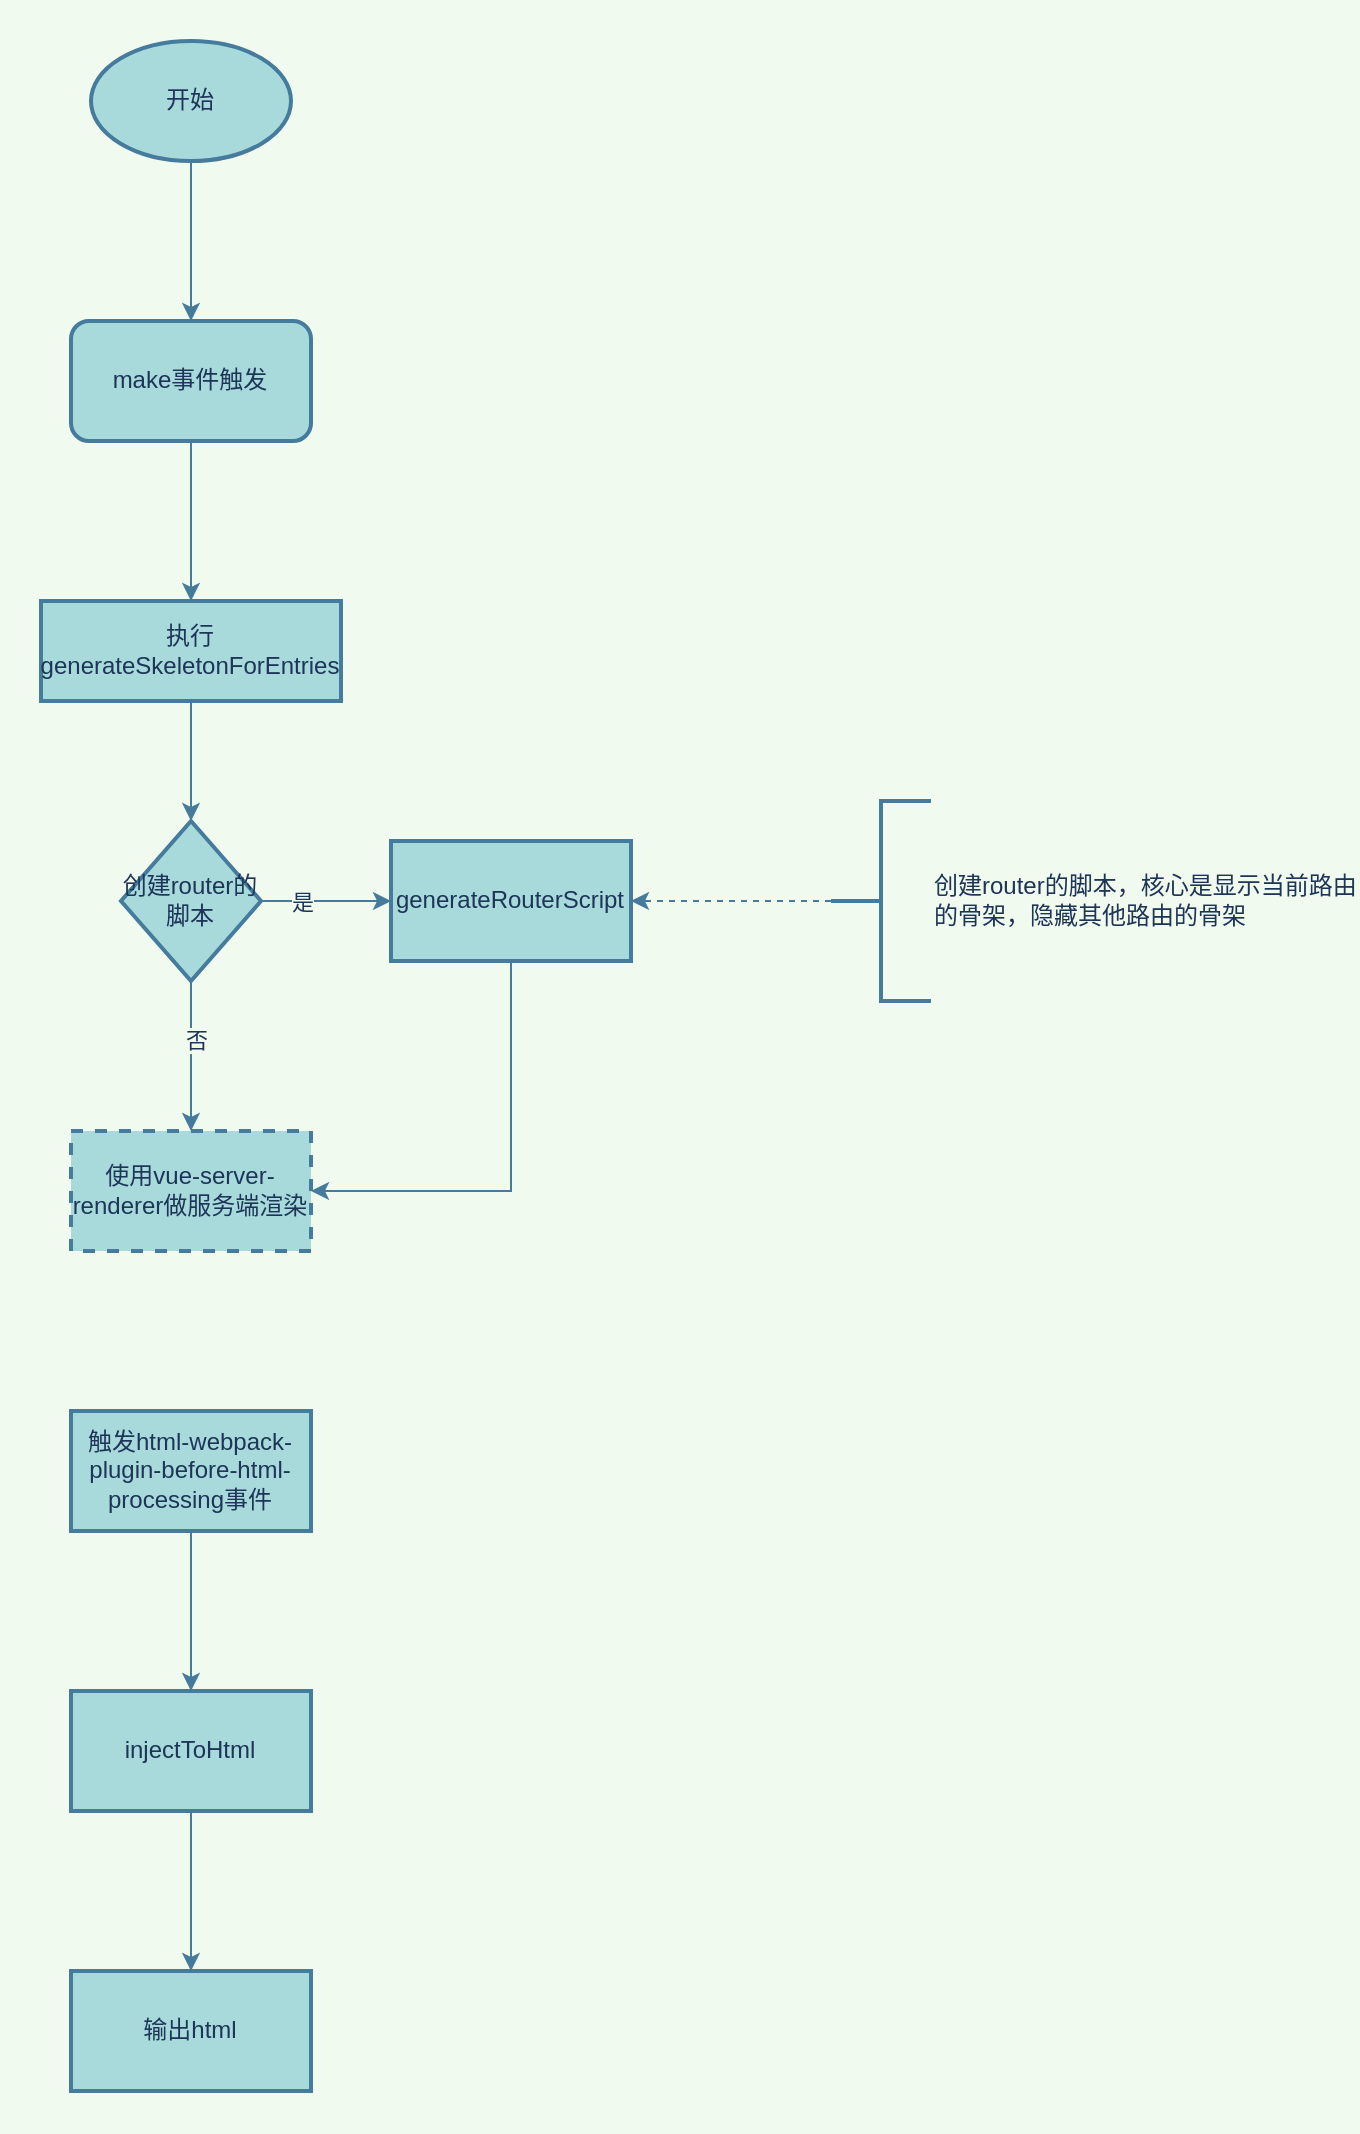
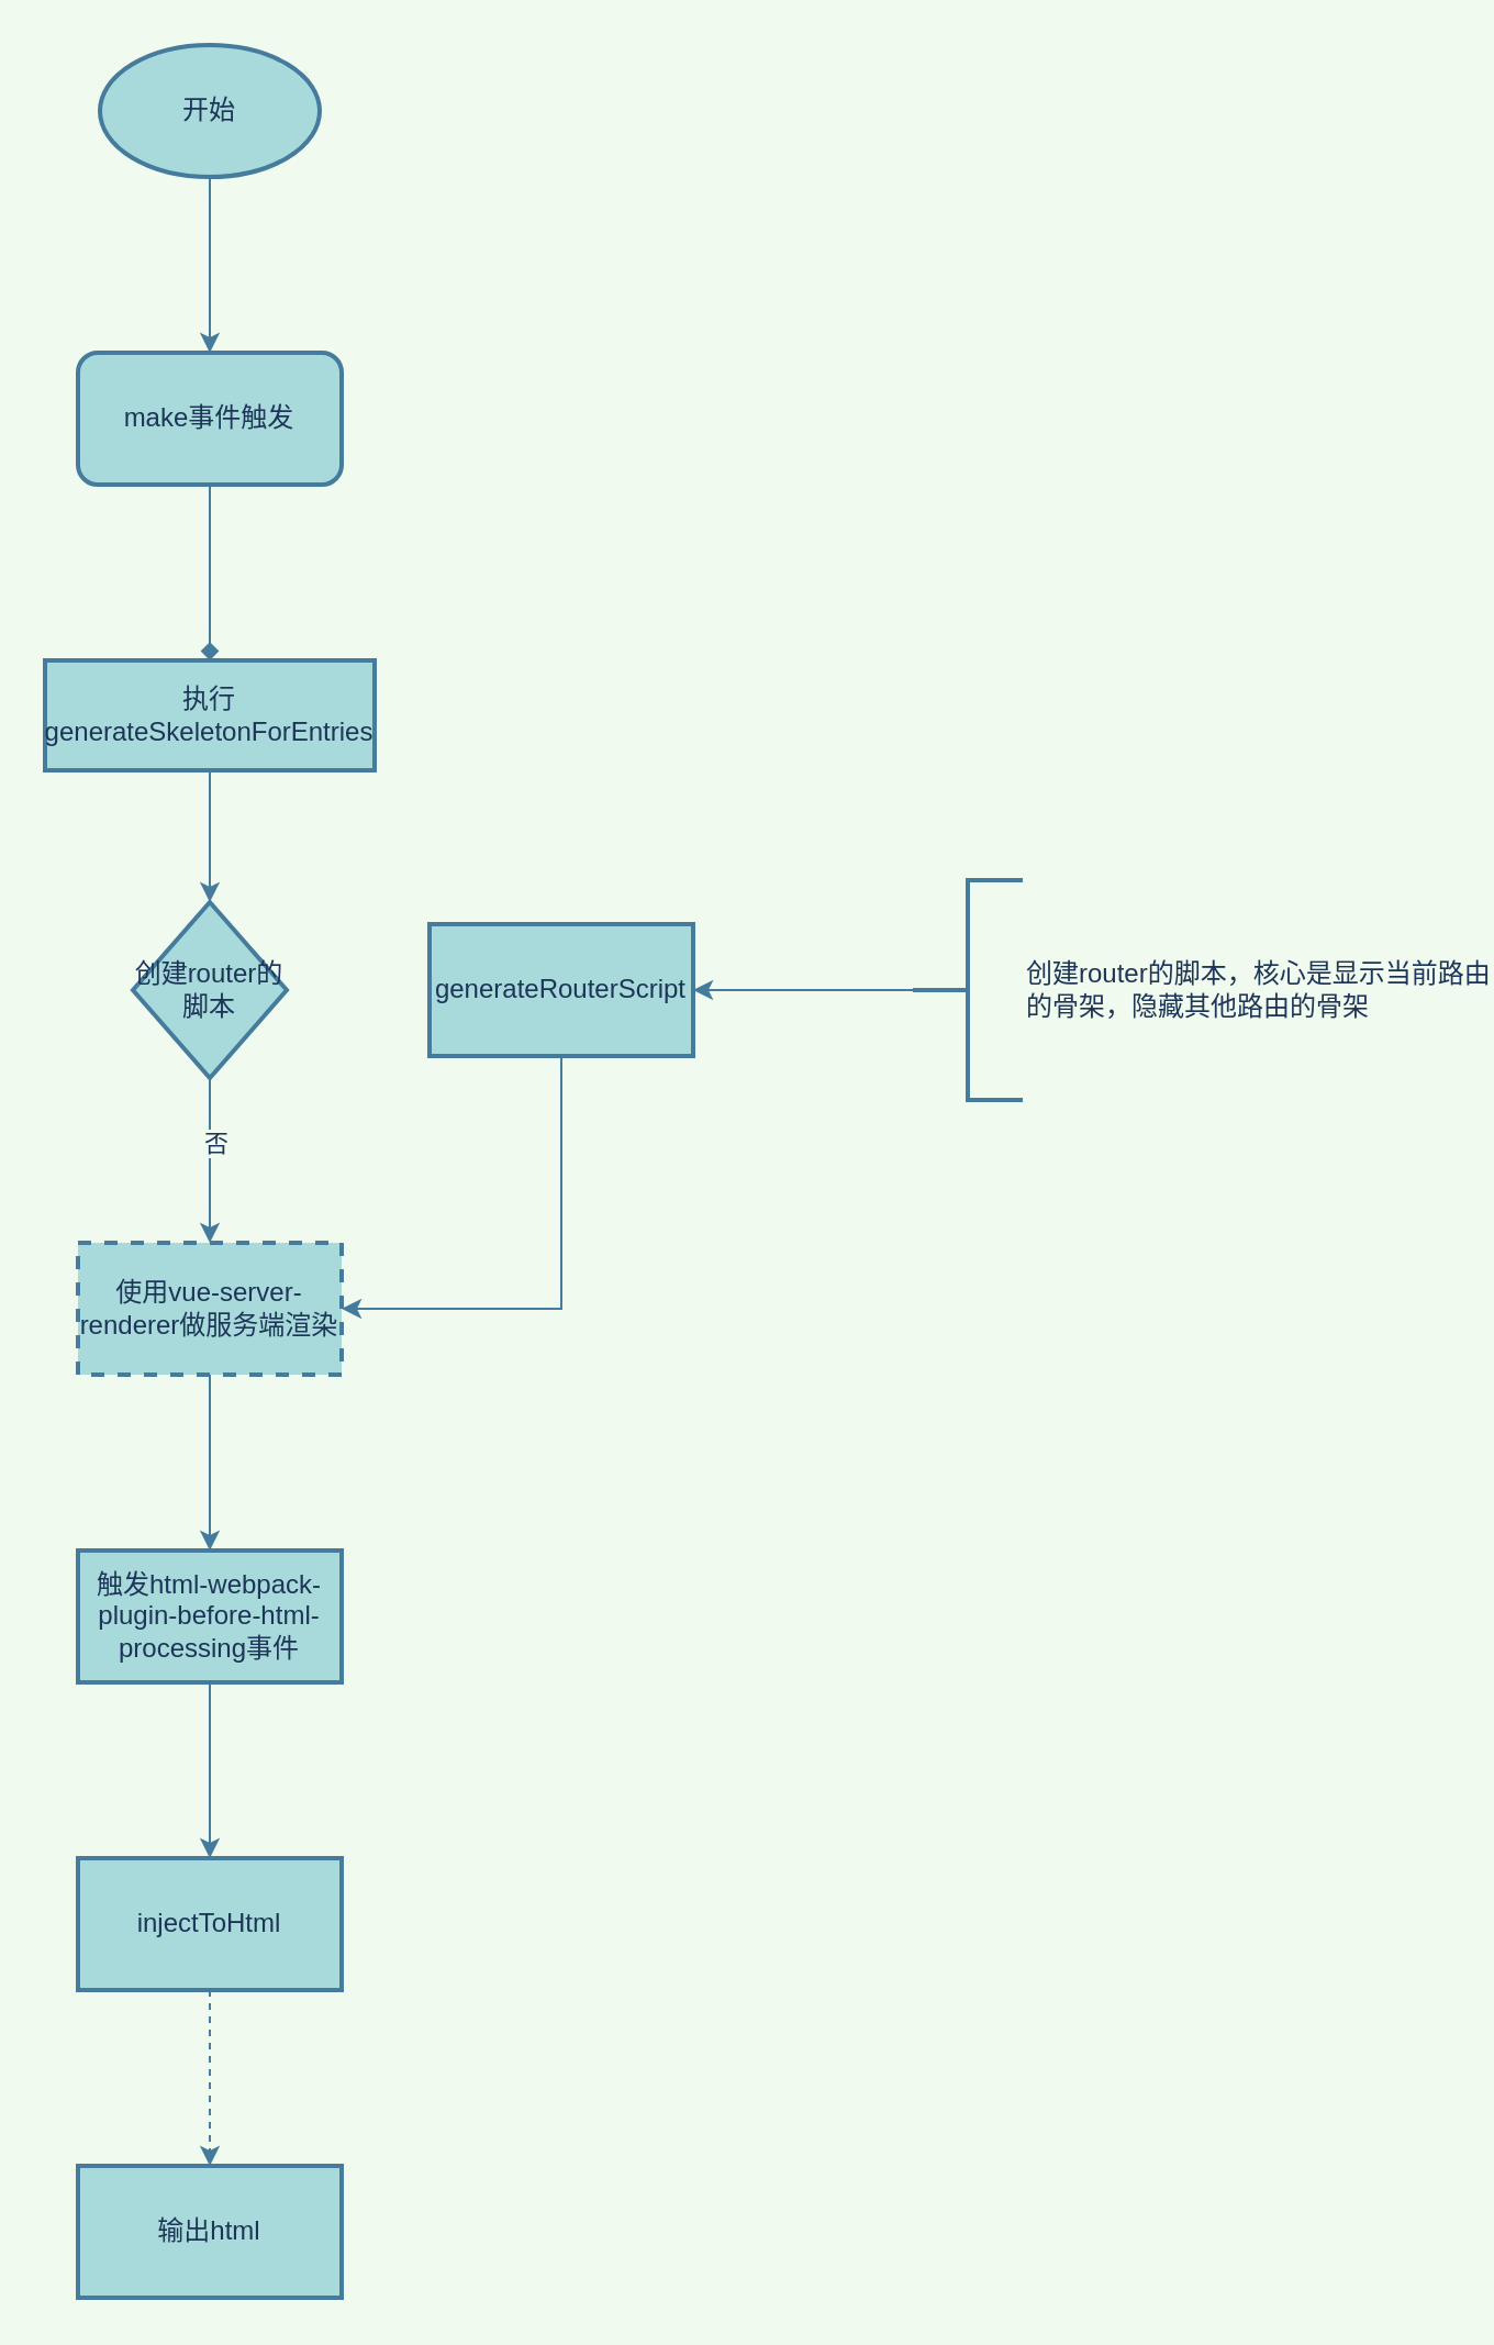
- <mxCell id="4" value="" style="edgeStyle=orthogonalEdgeStyle;rounded=0;orthogonalLoop=1;jettySize=auto;html=1;labelBackgroundColor=#F1FAEE;strokeColor=#457B9D;fontColor=#1D3557;" parent="1" source="5" target="7" edge="1"><mxGeometry relative="1" as="geometry" /></mxCell>
+ <mxCell id="4" value="" style="edgeStyle=orthogonalEdgeStyle;rounded=0;orthogonalLoop=1;jettySize=auto;html=1;labelBackgroundColor=#F1FAEE;strokeColor=#457B9D;fontColor=#1D3557;endArrow=diamond;" parent="1" source="5" target="7" edge="1"><mxGeometry relative="1" as="geometry" /></mxCell>
- <mxCell id="16" value="" style="edgeStyle=orthogonalEdgeStyle;rounded=0;orthogonalLoop=1;jettySize=auto;html=1;labelBackgroundColor=#F1FAEE;strokeColor=#457B9D;fontColor=#1D3557;" parent="1" source="20" target="9" edge="1"><mxGeometry relative="1" as="geometry" /></mxCell>
- <mxCell id="17" value="是" style="edgeLabel;html=1;align=center;verticalAlign=middle;resizable=0;points=[];labelBackgroundColor=#F1FAEE;fontColor=#1D3557;" parent="16" vertex="1" connectable="0"><mxGeometry x="-0.388" relative="1" as="geometry"><mxPoint as="offset" /></mxGeometry></mxCell>
- <mxCell id="21" value="" style="edgeStyle=orthogonalEdgeStyle;rounded=0;orthogonalLoop=1;jettySize=auto;html=1;labelBackgroundColor=#F1FAEE;strokeColor=#457B9D;fontColor=#1D3557;dashed=1;" parent="1" source="22" target="9" edge="1"><mxGeometry relative="1" as="geometry" /></mxCell>
+ <mxCell id="21" value="" style="edgeStyle=orthogonalEdgeStyle;rounded=0;orthogonalLoop=1;jettySize=auto;html=1;labelBackgroundColor=#F1FAEE;strokeColor=#457B9D;fontColor=#1D3557;" parent="1" source="22" target="9" edge="1"><mxGeometry relative="1" as="geometry" /></mxCell>
+ <mxCell id="10" value="" style="edgeStyle=orthogonalEdgeStyle;rounded=0;orthogonalLoop=1;jettySize=auto;html=1;labelBackgroundColor=#F1FAEE;strokeColor=#457B9D;fontColor=#1D3557;" parent="1" source="11" target="13" edge="1"><mxGeometry relative="1" as="geometry" /></mxCell>
- <mxCell id="14" value="" style="edgeStyle=orthogonalEdgeStyle;rounded=0;orthogonalLoop=1;jettySize=auto;html=1;labelBackgroundColor=#F1FAEE;strokeColor=#457B9D;fontColor=#1D3557;" parent="1" source="15" target="23" edge="1"><mxGeometry relative="1" as="geometry" /></mxCell>
+ <mxCell id="14" value="" style="edgeStyle=orthogonalEdgeStyle;rounded=0;orthogonalLoop=1;jettySize=auto;html=1;labelBackgroundColor=#F1FAEE;strokeColor=#457B9D;fontColor=#1D3557;dashed=1;" parent="1" source="15" target="23" edge="1"><mxGeometry relative="1" as="geometry" /></mxCell>
